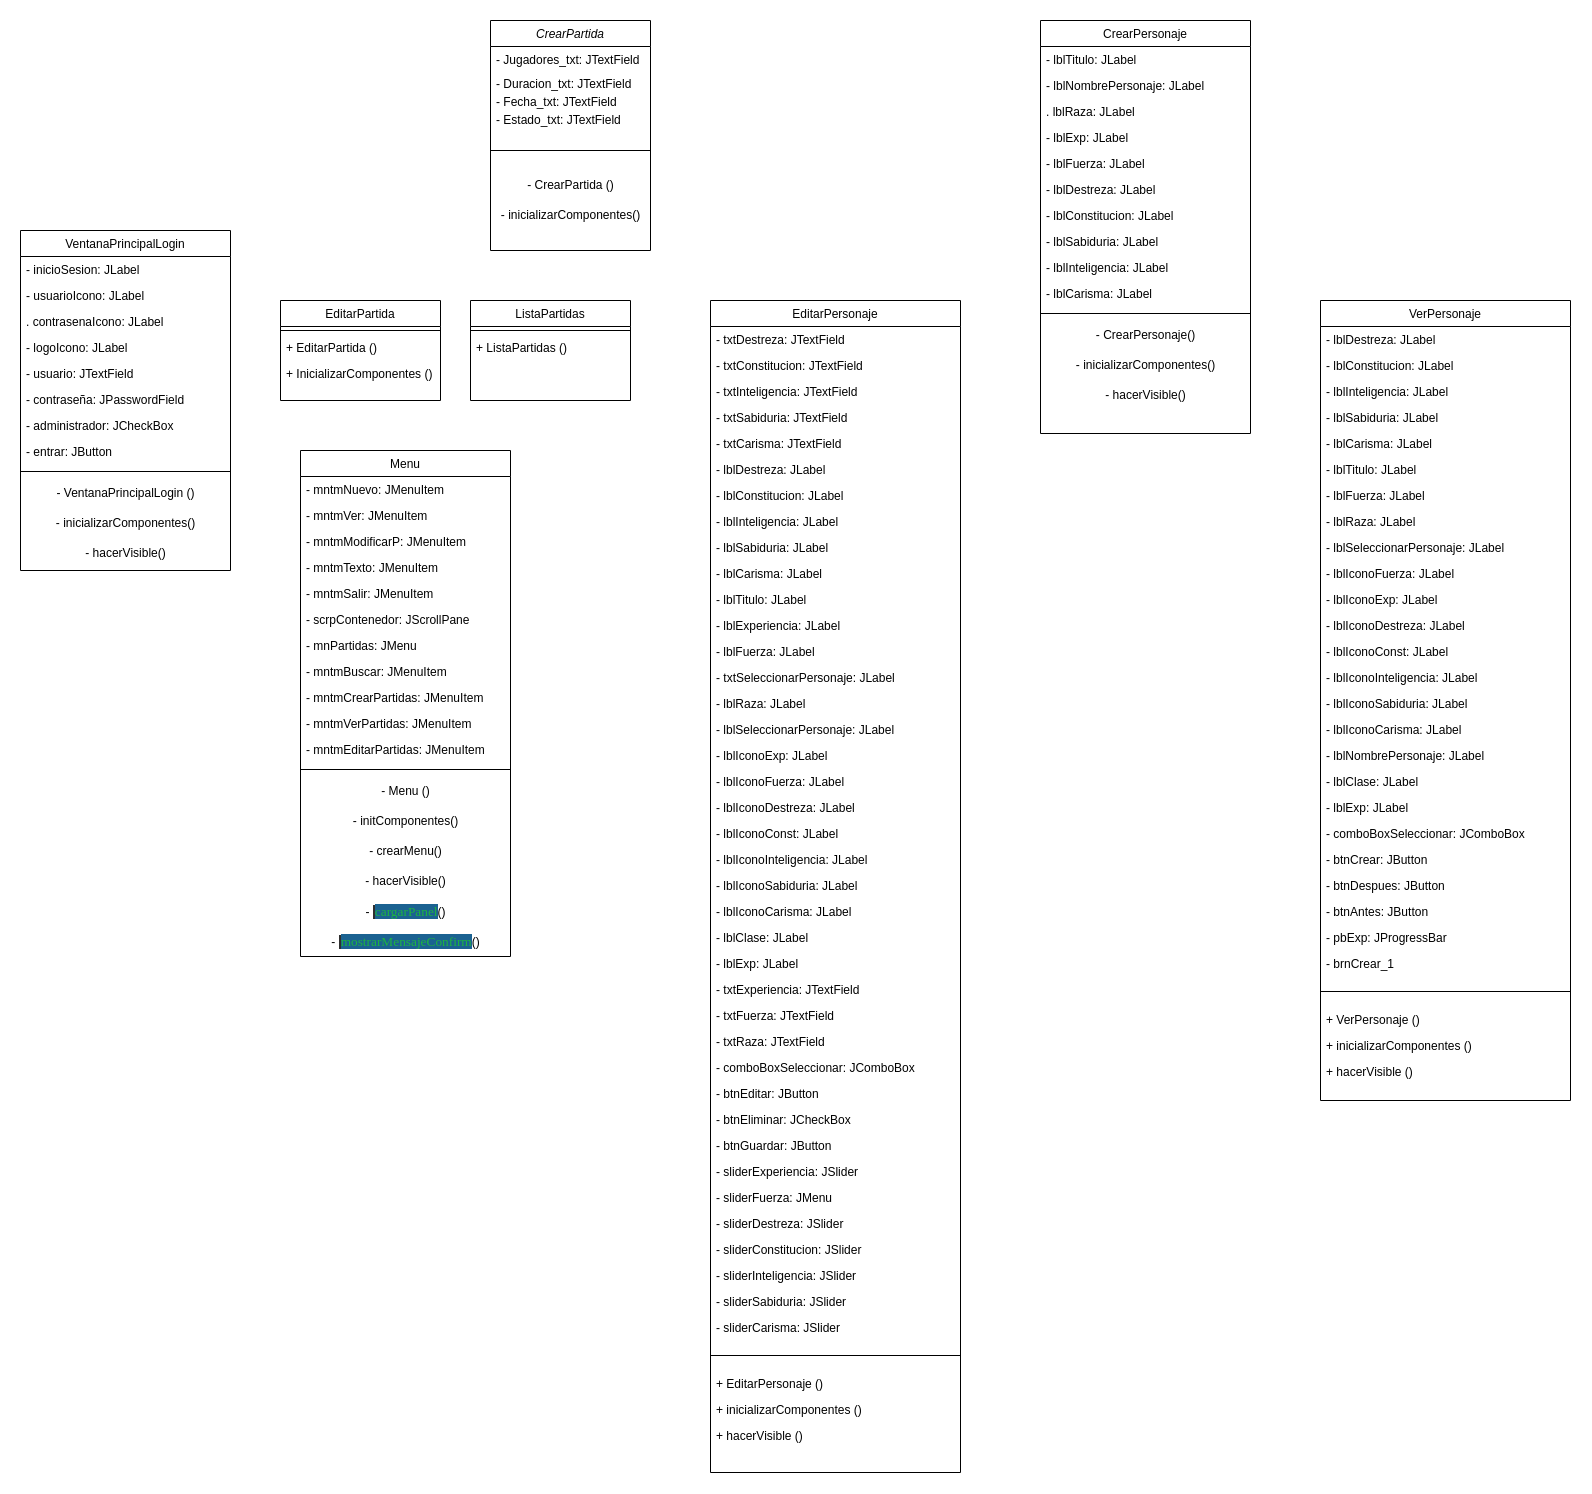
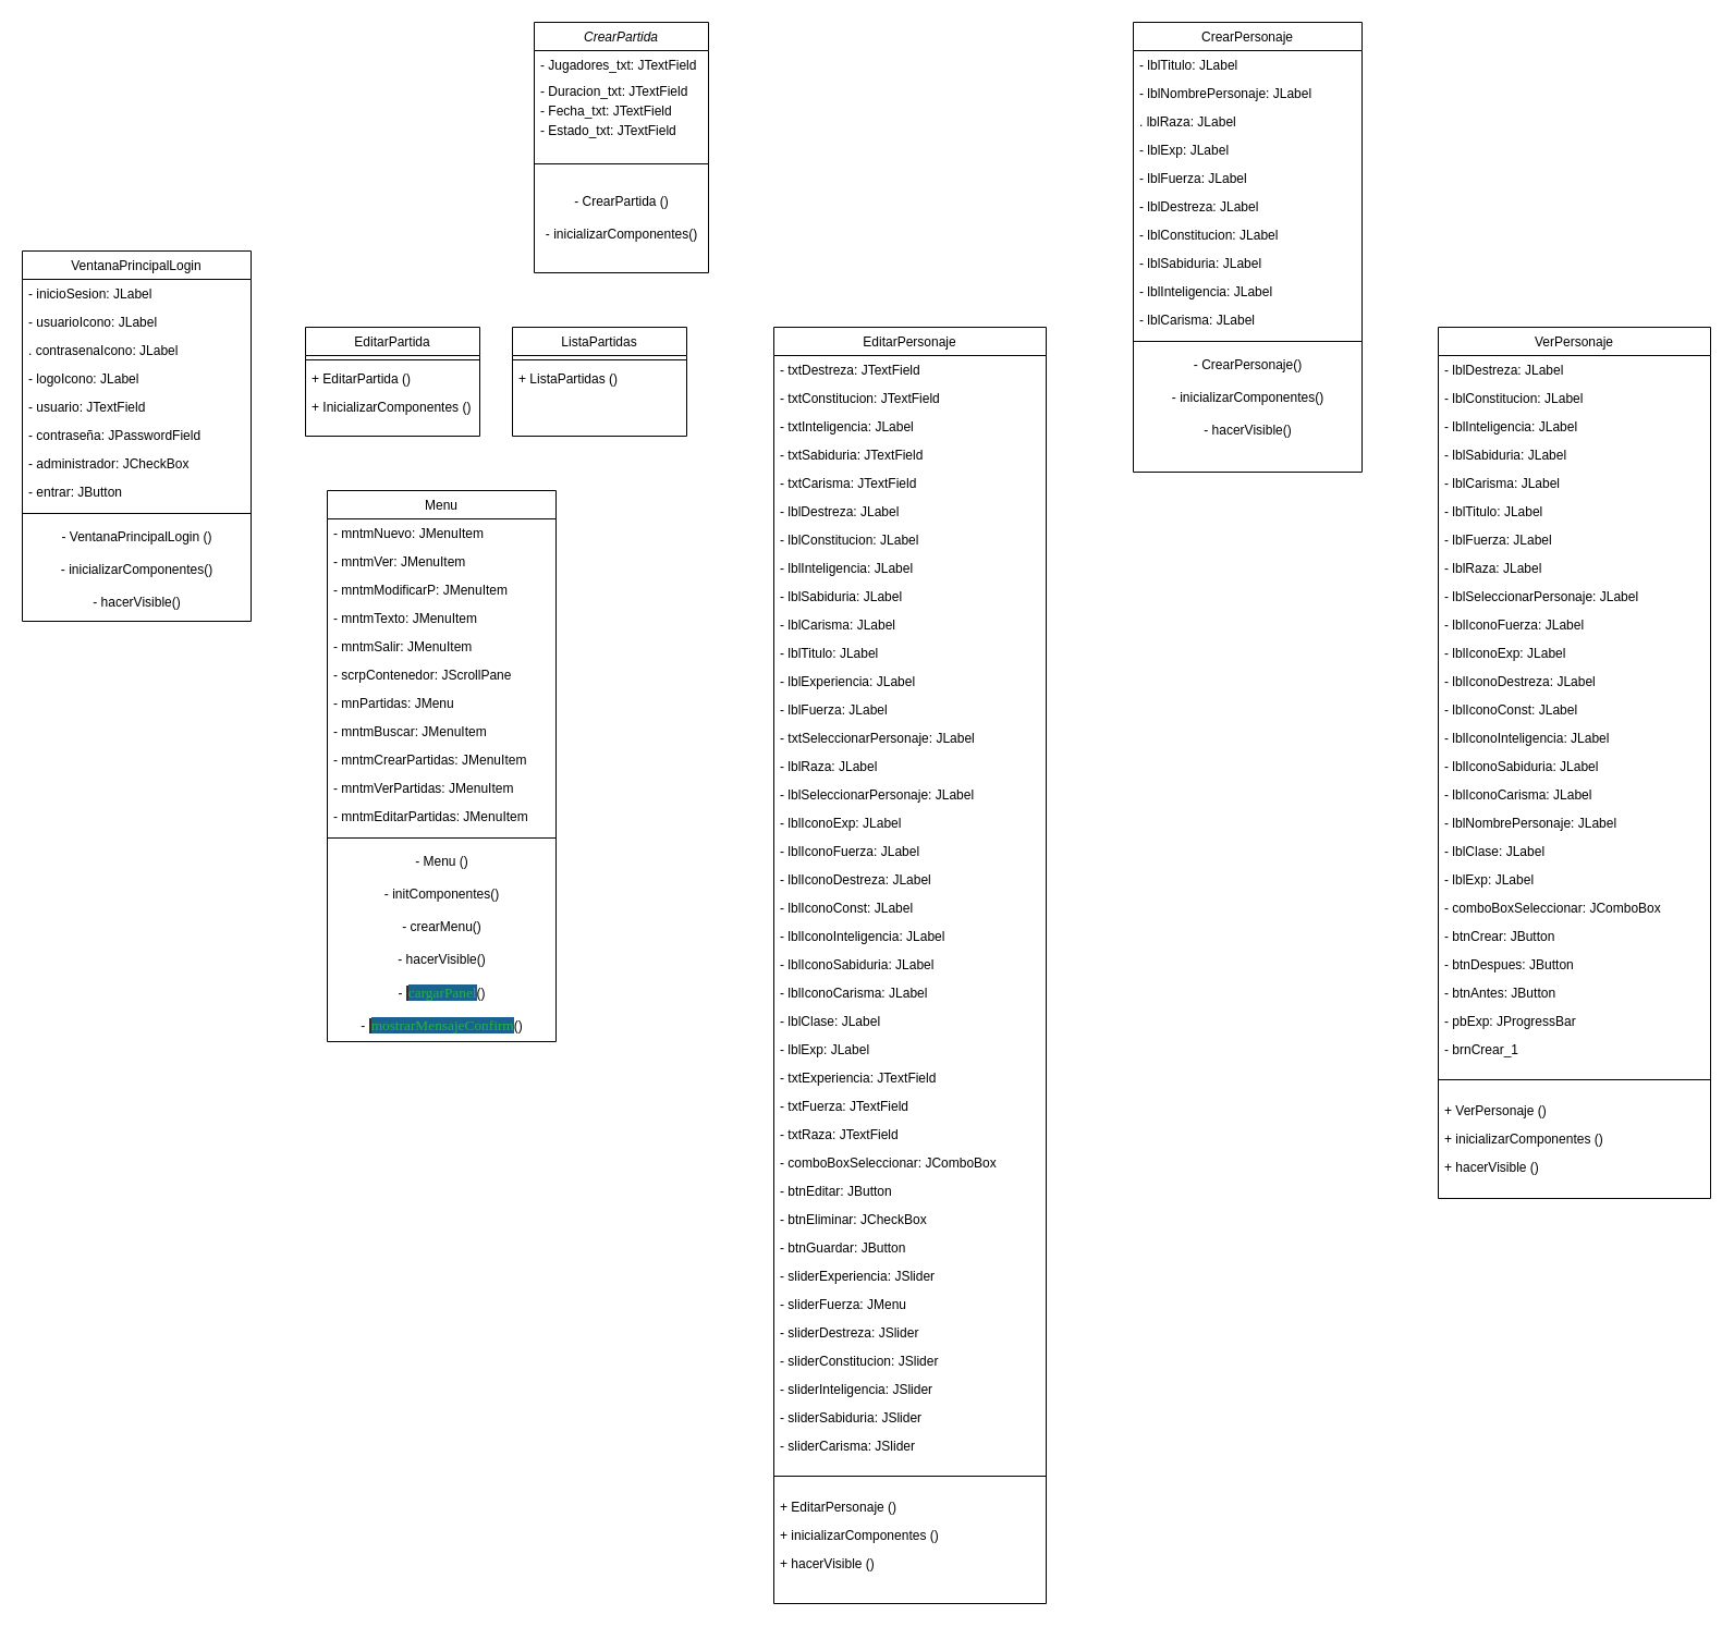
- <mxCell id="13" value="- txtInteligencia: JTextField" style="text;align=left;verticalAlign=top;spacingLeft=4;spacingRight=4;overflow=hidden;rotatable=0;points=[[0,0.5],[1,0.5]];portConstraint=eastwest;" vertex="1" parent="10"><mxGeometry y="78" width="250" height="26" as="geometry" /></mxCell>
+ <mxCell id="13" value="- txtInteligencia: JLabel" style="text;align=left;verticalAlign=top;spacingLeft=4;spacingRight=4;overflow=hidden;rotatable=0;points=[[0,0.5],[1,0.5]];portConstraint=eastwest;" vertex="1" parent="10"><mxGeometry y="78" width="250" height="26" as="geometry" /></mxCell>
